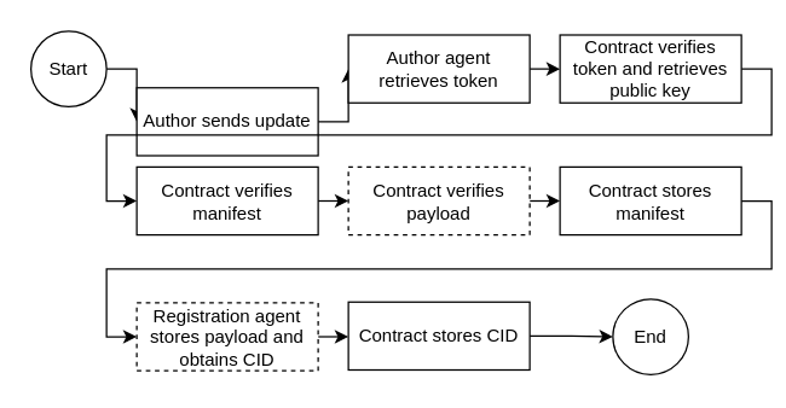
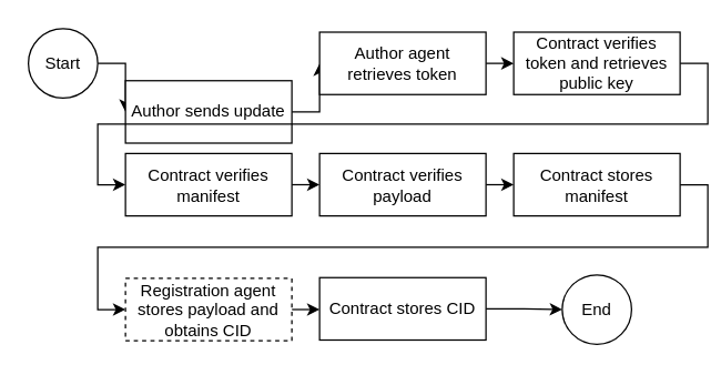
- <mxCell id="14" value="Contract verifies payload" style="rounded=0;whiteSpace=wrap;html=1;dashed=1;" parent="1" vertex="1"><mxGeometry x="230" y="110" width="120" height="45" as="geometry" /></mxCell>
+ <mxCell id="14" value="Contract verifies payload" style="rounded=0;whiteSpace=wrap;html=1;" parent="1" vertex="1"><mxGeometry x="230" y="110" width="120" height="45" as="geometry" /></mxCell>
